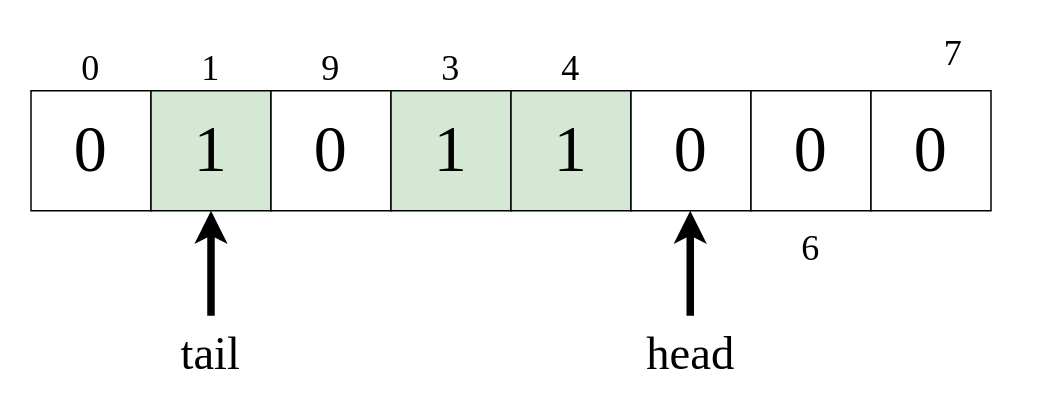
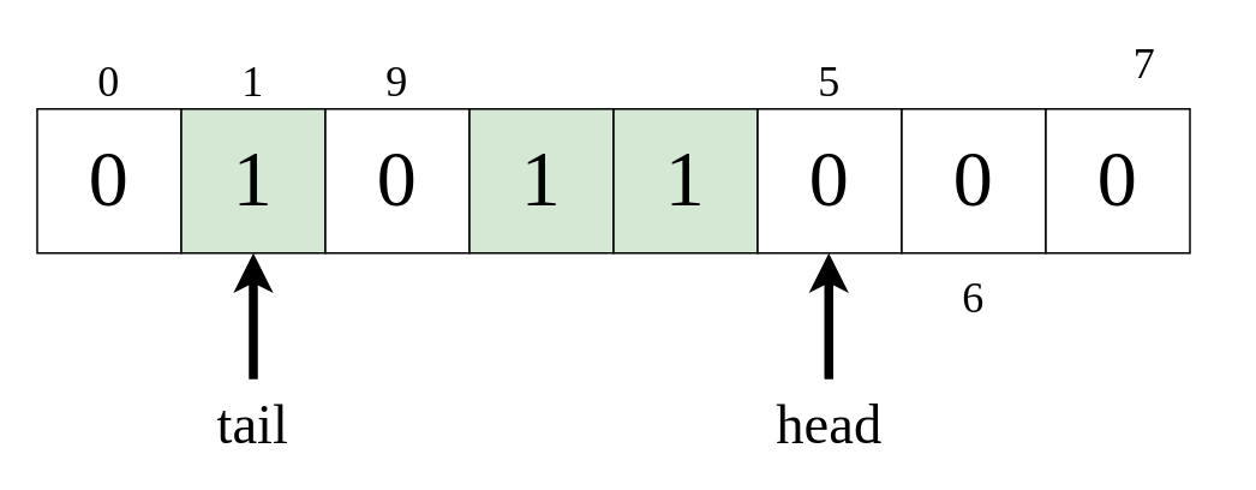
- <mxCell id="17" value="&lt;font style=&quot;font-size: 24px;&quot; face=&quot;Source Code Pro&quot;&gt;3&lt;/font&gt;" style="text;html=1;align=center;verticalAlign=middle;whiteSpace=wrap;rounded=0;" vertex="1" parent="1"><mxGeometry x="260" y="30" width="80" height="30" as="geometry" /></mxCell>
- <mxCell id="18" value="&lt;font style=&quot;font-size: 24px;&quot; face=&quot;Source Code Pro&quot;&gt;4&lt;/font&gt;" style="text;html=1;align=center;verticalAlign=middle;whiteSpace=wrap;rounded=0;" vertex="1" parent="1"><mxGeometry x="340" y="30" width="80" height="30" as="geometry" /></mxCell>
+ <mxCell id="19" value="&lt;font style=&quot;font-size: 24px;&quot; face=&quot;Source Code Pro&quot;&gt;5&lt;/font&gt;" style="text;html=1;align=center;verticalAlign=middle;whiteSpace=wrap;rounded=0;" vertex="1" parent="1"><mxGeometry x="420" y="30" width="80" height="30" as="geometry" /></mxCell>
